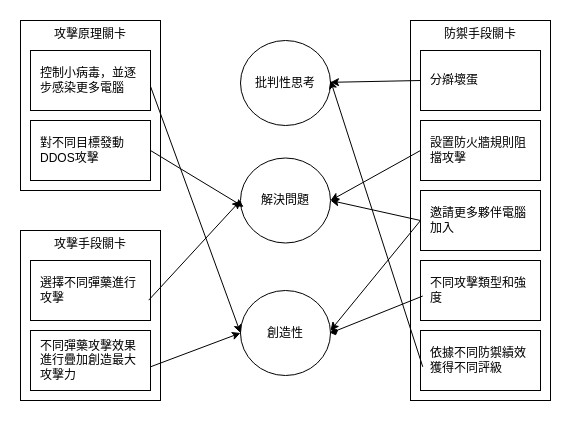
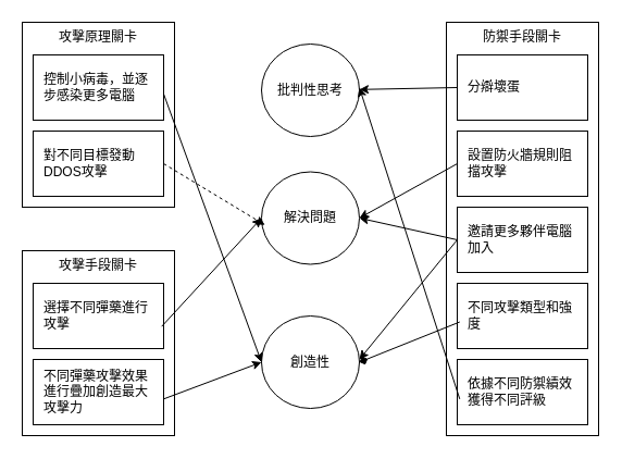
- <mxCell id="24" value="" style="endArrow=classic;html=1;rounded=0;exitX=1;exitY=0.5;exitDx=0;exitDy=0;entryX=0.035;entryY=0.575;entryDx=0;entryDy=0;entryPerimeter=0;" edge="1" parent="1" source="5" target="19"><mxGeometry width="50" height="50" relative="1" as="geometry"><mxPoint x="430" y="230" as="sourcePoint" /><mxPoint x="340" y="210" as="targetPoint" /></mxGeometry></mxCell>
+ <mxCell id="24" value="" style="endArrow=classic;html=1;rounded=0;exitX=1;exitY=0.5;exitDx=0;exitDy=0;entryX=0.035;entryY=0.575;entryDx=0;entryDy=0;entryPerimeter=0;dashed=1;" edge="1" parent="1" source="5" target="19"><mxGeometry width="50" height="50" relative="1" as="geometry"><mxPoint x="430" y="230" as="sourcePoint" /><mxPoint x="340" y="210" as="targetPoint" /></mxGeometry></mxCell>
